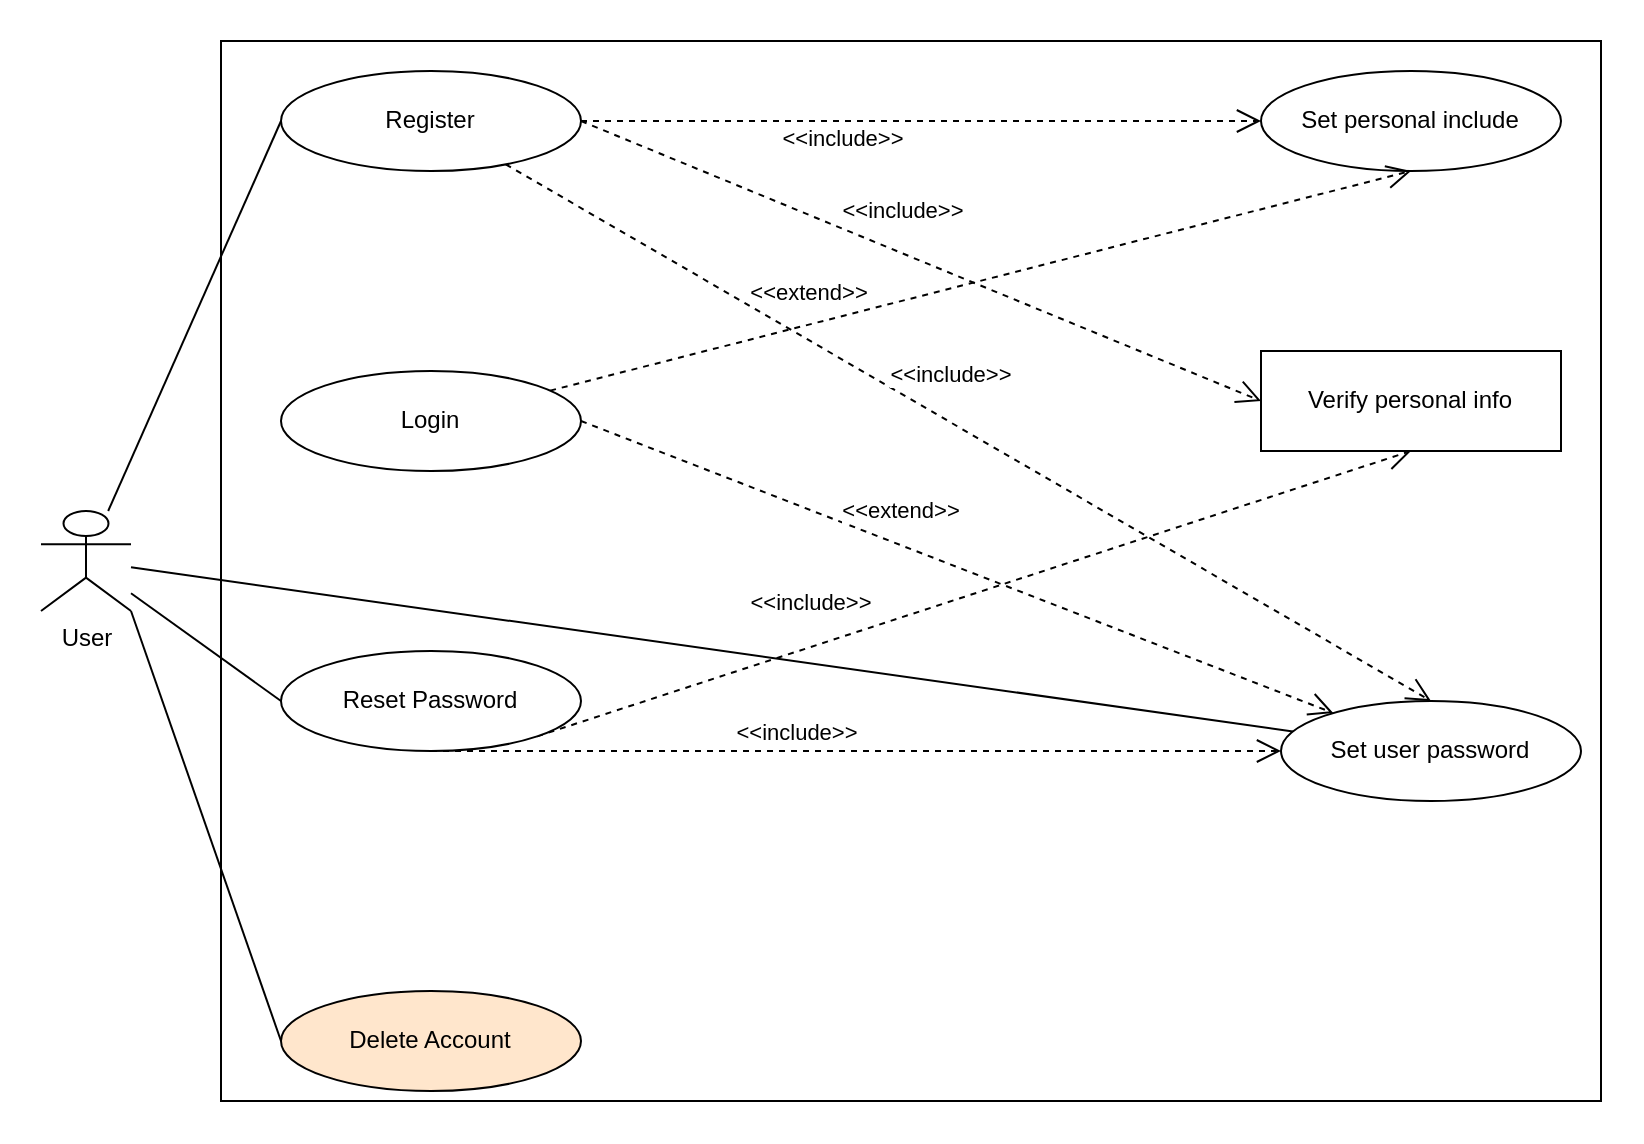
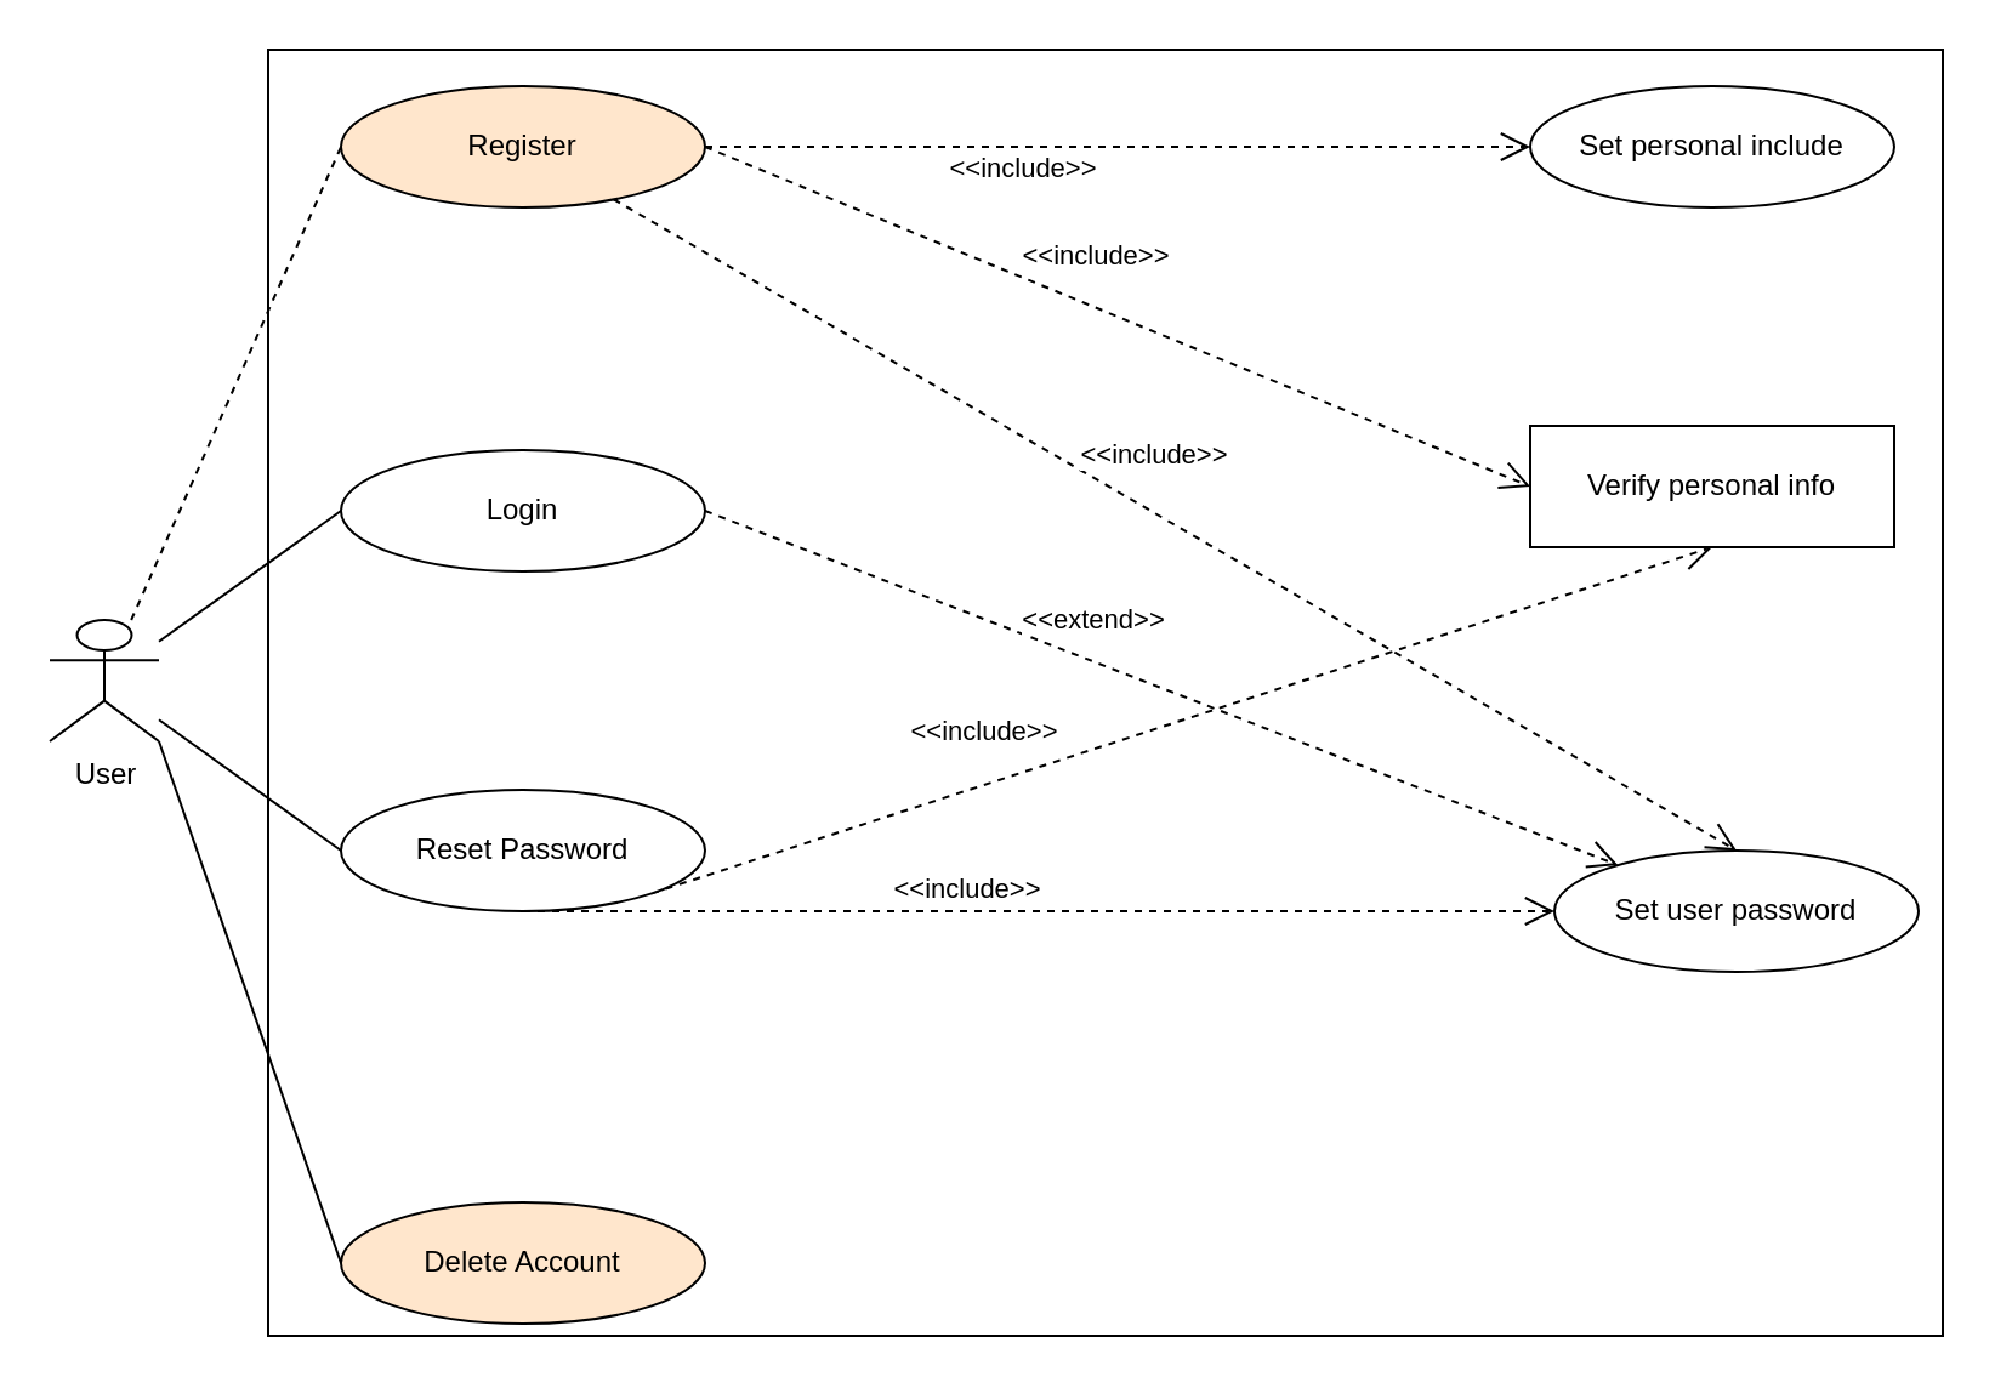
- <mxCell id="14" value="Register" style="ellipse;whiteSpace=wrap;html=1;" vertex="1" parent="1"><mxGeometry x="140" y="35" width="150" height="50" as="geometry" /></mxCell>
+ <mxCell id="14" value="Register" style="ellipse;whiteSpace=wrap;html=1;fillColor=#ffe6cc;" vertex="1" parent="1"><mxGeometry x="140" y="35" width="150" height="50" as="geometry" /></mxCell>
- <mxCell id="17" style="rounded=0;orthogonalLoop=1;jettySize=auto;html=1;entryX=0.5;entryY=1;entryDx=0;entryDy=0;endSize=10;endArrow=open;endFill=0;dashed=1;" edge="1" parent="1" source="21" target="15"><mxGeometry relative="1" as="geometry" /></mxCell>
- <mxCell id="18" value="&amp;lt;&amp;lt;extend&amp;gt;&amp;gt;" style="edgeLabel;html=1;align=center;verticalAlign=middle;resizable=0;points=[];" vertex="1" connectable="0" parent="17"><mxGeometry x="-0.141" y="1" relative="1" as="geometry"><mxPoint x="-56" y="-1" as="offset" /></mxGeometry></mxCell>
- <mxCell id="3" style="rounded=0;orthogonalLoop=1;jettySize=auto;html=1;entryX=0;entryY=0.5;entryDx=0;entryDy=0;endArrow=none;endFill=0;" edge="1" parent="1" source="7" target="14"><mxGeometry relative="1" as="geometry" /></mxCell>
+ <mxCell id="3" style="rounded=0;orthogonalLoop=1;jettySize=auto;html=1;entryX=0;entryY=0.5;entryDx=0;entryDy=0;endArrow=none;endFill=0;dashed=1;" edge="1" parent="1" source="7" target="14"><mxGeometry relative="1" as="geometry" /></mxCell>
- <mxCell id="4" style="rounded=0;orthogonalLoop=1;jettySize=auto;html=1;endArrow=none;endFill=0;" edge="1" parent="1" source="7" target="16"><mxGeometry relative="1" as="geometry" /></mxCell>
+ <mxCell id="4" style="rounded=0;orthogonalLoop=1;jettySize=auto;html=1;entryX=0;entryY=0.5;entryDx=0;entryDy=0;endArrow=none;endFill=0;" edge="1" parent="1" source="7" target="21"><mxGeometry relative="1" as="geometry" /></mxCell>
